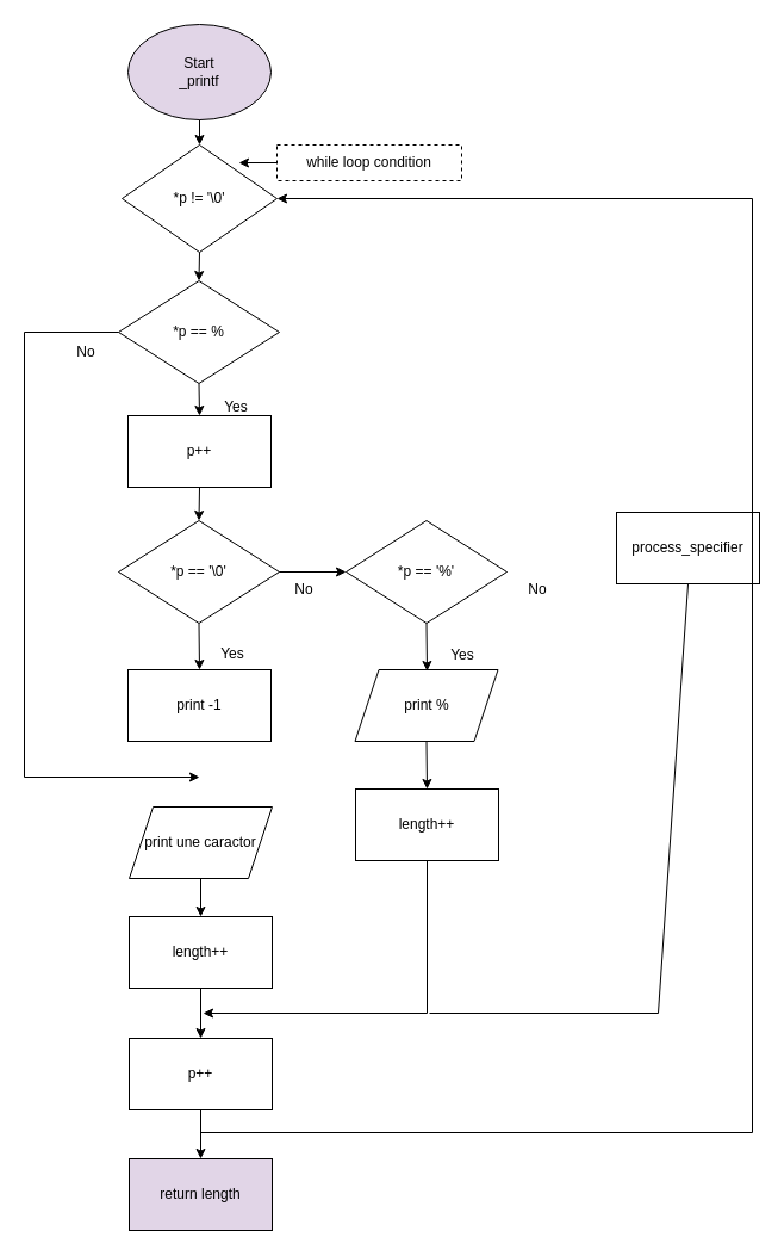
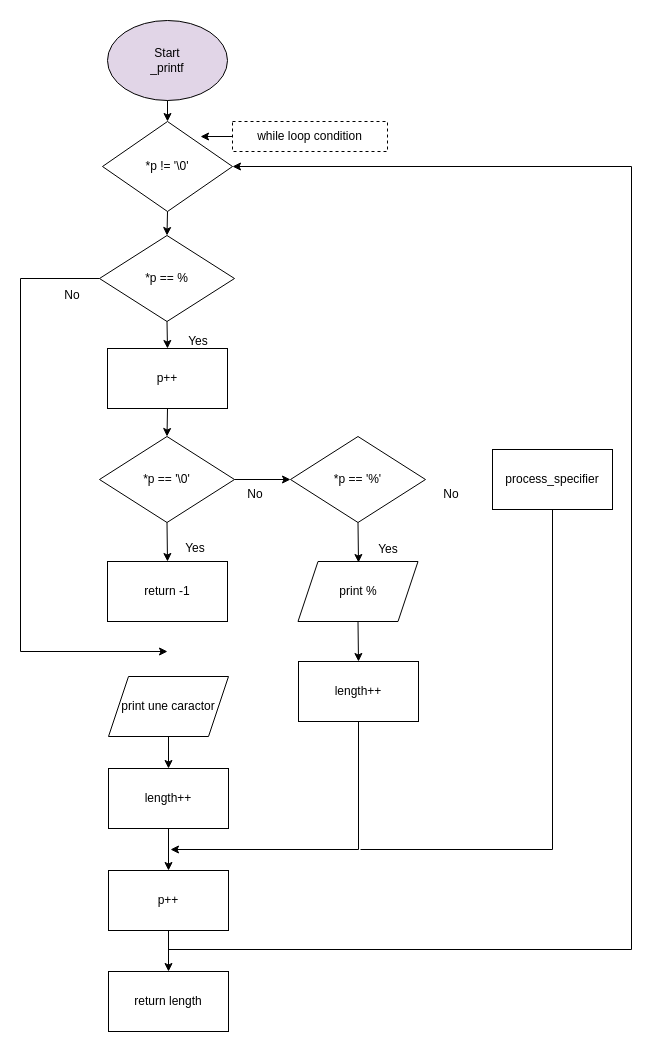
- <mxCell id="19" value="process_specifier" style="rounded=0;whiteSpace=wrap;html=1;" vertex="1" parent="1"><mxGeometry x="517" y="429" width="120" height="60" as="geometry" /></mxCell>
+ <mxCell id="19" value="process_specifier" style="rounded=0;whiteSpace=wrap;html=1;" vertex="1" parent="1"><mxGeometry x="492" y="449" width="120" height="60" as="geometry" /></mxCell>
- <mxCell id="10" value="print -1" style="rounded=0;whiteSpace=wrap;html=1;" vertex="1" parent="1"><mxGeometry x="107" y="561" width="120" height="60" as="geometry" /></mxCell>
+ <mxCell id="10" value="return -1" style="rounded=0;whiteSpace=wrap;html=1;" vertex="1" parent="1"><mxGeometry x="107" y="561" width="120" height="60" as="geometry" /></mxCell>
- <mxCell id="30" value="return length" style="rounded=0;whiteSpace=wrap;html=1;fillColor=#e1d5e7;" vertex="1" parent="1"><mxGeometry x="108" y="971" width="120" height="60" as="geometry" /></mxCell>
+ <mxCell id="30" value="return length" style="rounded=0;whiteSpace=wrap;html=1;" vertex="1" parent="1"><mxGeometry x="108" y="971" width="120" height="60" as="geometry" /></mxCell>
